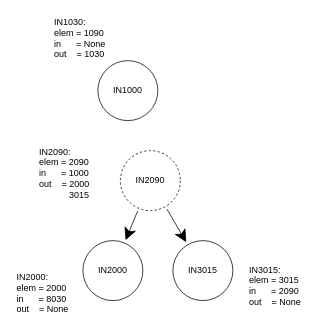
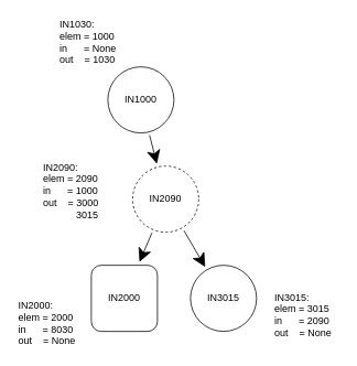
- <mxCell id="8" value="IN1030:&lt;br&gt;elem = 1090&lt;br&gt;in&amp;nbsp; &amp;nbsp; &amp;nbsp; = None&lt;br&gt;out&amp;nbsp; &amp;nbsp; = 1030" style="text;html=1;align=left;verticalAlign=middle;resizable=0;points=[];autosize=1;strokeColor=none;fillColor=none;" vertex="1" parent="1"><mxGeometry x="70" y="20" width="80" height="60" as="geometry" /></mxCell>
+ <mxCell id="8" value="IN1030:&lt;br&gt;elem = 1000&lt;br&gt;in&amp;nbsp; &amp;nbsp; &amp;nbsp; = None&lt;br&gt;out&amp;nbsp; &amp;nbsp; = 1030" style="text;html=1;align=left;verticalAlign=middle;resizable=0;points=[];autosize=1;strokeColor=none;fillColor=none;" vertex="1" parent="1"><mxGeometry x="70" y="20" width="80" height="60" as="geometry" /></mxCell>
+ <mxCell id="6" value="" style="endArrow=classic;html=1;startSize=14;endSize=14;sourcePerimeterSpacing=4;targetPerimeterSpacing=4;" edge="1" parent="1" source="2" target="5"><mxGeometry width="50" height="50" relative="1" as="geometry"><mxPoint x="-200" y="240" as="sourcePoint" /><mxPoint x="-150" y="190" as="targetPoint" /></mxGeometry></mxCell>
- <mxCell id="7" value="IN2090:&lt;br&gt;elem = 2090&lt;br&gt;in&amp;nbsp; &amp;nbsp; &amp;nbsp; = 1000&lt;br&gt;out&amp;nbsp; &amp;nbsp; = 2000&lt;br&gt;&amp;nbsp; &amp;nbsp; &amp;nbsp; &amp;nbsp; &amp;nbsp; &amp;nbsp; 3015" style="text;html=1;align=left;verticalAlign=middle;resizable=0;points=[];autosize=1;strokeColor=none;fillColor=none;" vertex="1" parent="1"><mxGeometry x="50" y="190" width="80" height="80" as="geometry" /></mxCell>
+ <mxCell id="7" value="IN2090:&lt;br&gt;elem = 2090&lt;br&gt;in&amp;nbsp; &amp;nbsp; &amp;nbsp; = 1000&lt;br&gt;out&amp;nbsp; &amp;nbsp; = 3000&lt;br&gt;&amp;nbsp; &amp;nbsp; &amp;nbsp; &amp;nbsp; &amp;nbsp; &amp;nbsp; 3015" style="text;html=1;align=left;verticalAlign=middle;resizable=0;points=[];autosize=1;strokeColor=none;fillColor=none;" vertex="1" parent="1"><mxGeometry x="50" y="190" width="80" height="80" as="geometry" /></mxCell>
- <mxCell id="3" value="IN2000" style="ellipse;whiteSpace=wrap;html=1;aspect=fixed;hachureGap=4;pointerEvents=0;" vertex="1" parent="1"><mxGeometry x="110" y="320" width="80" height="80" as="geometry" /></mxCell>
+ <mxCell id="3" value="IN2000" style="whiteSpace=wrap;html=1;aspect=fixed;hachureGap=4;pointerEvents=0;rounded=1;" vertex="1" parent="1"><mxGeometry x="110" y="320" width="80" height="80" as="geometry" /></mxCell>
